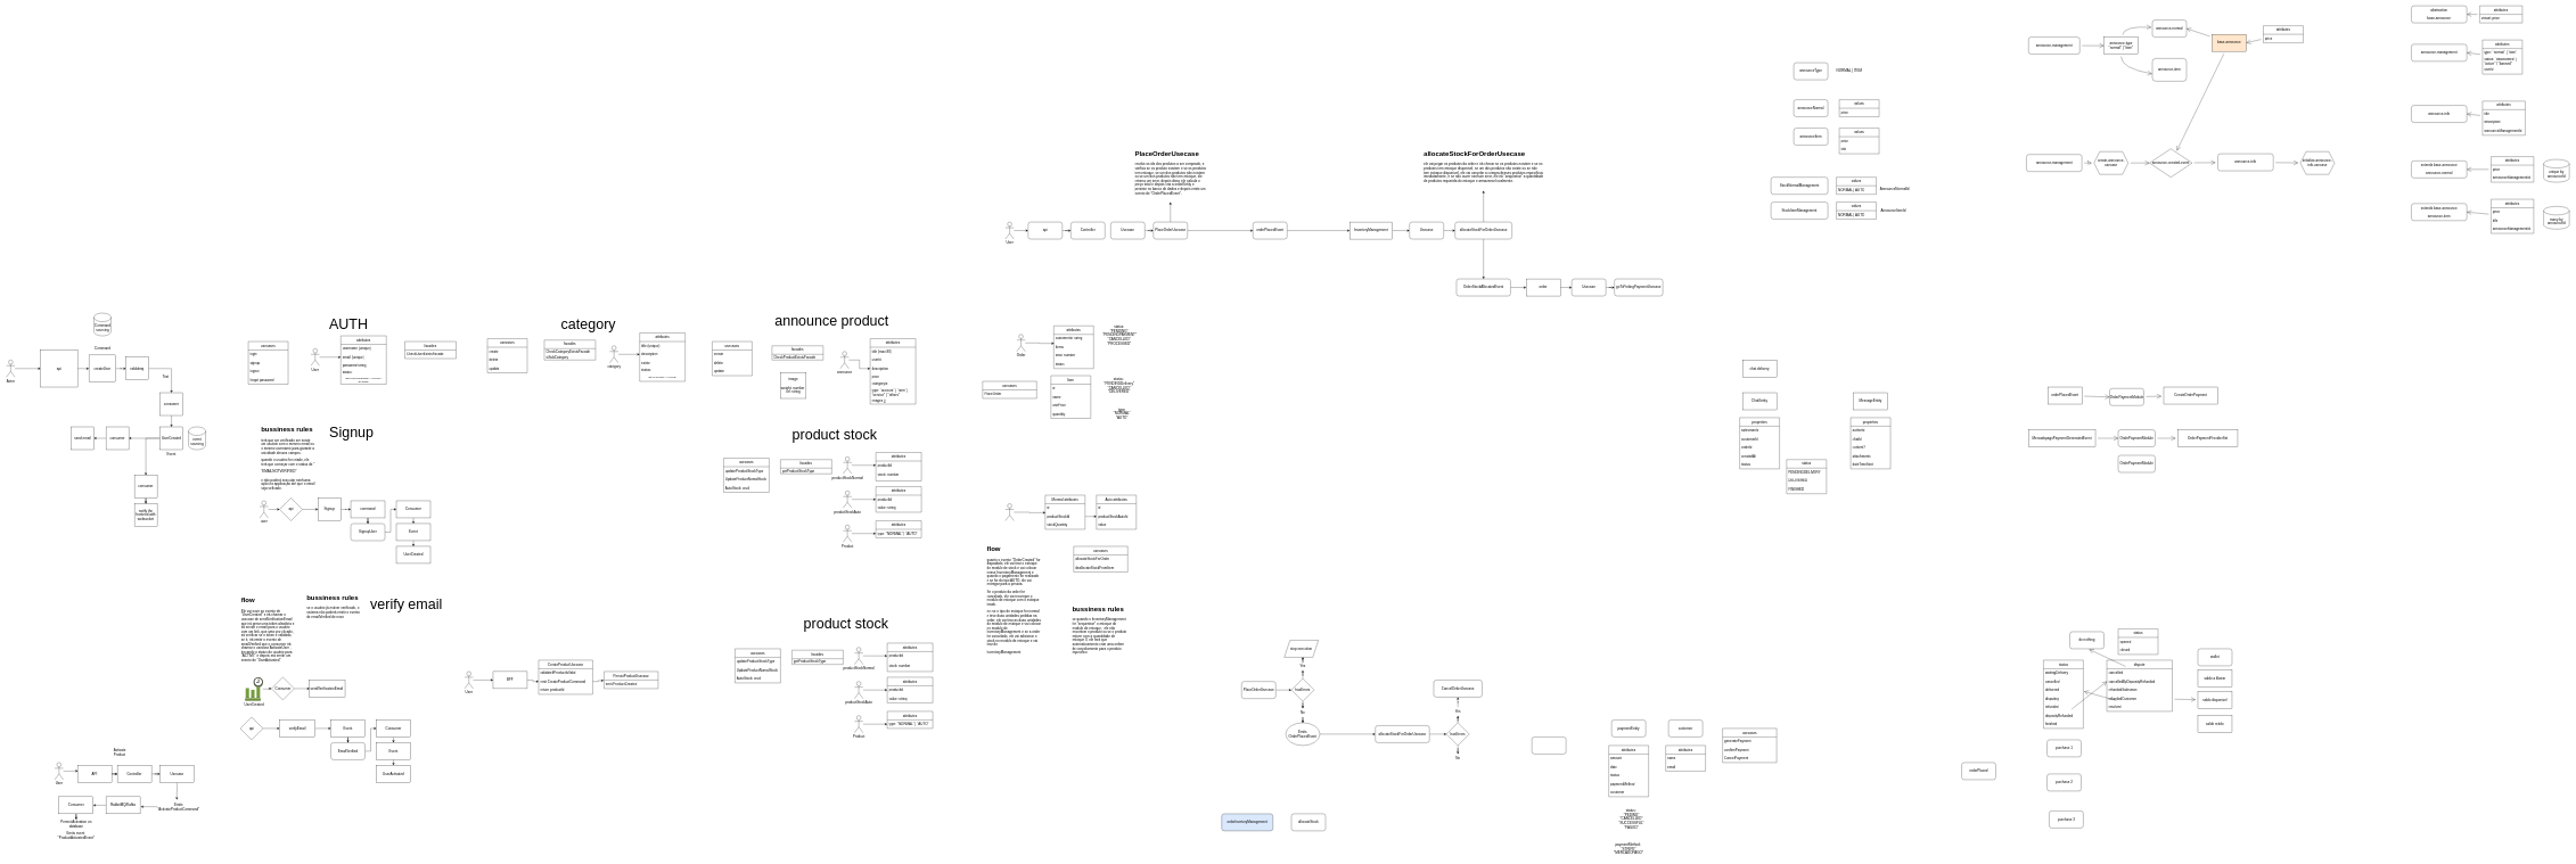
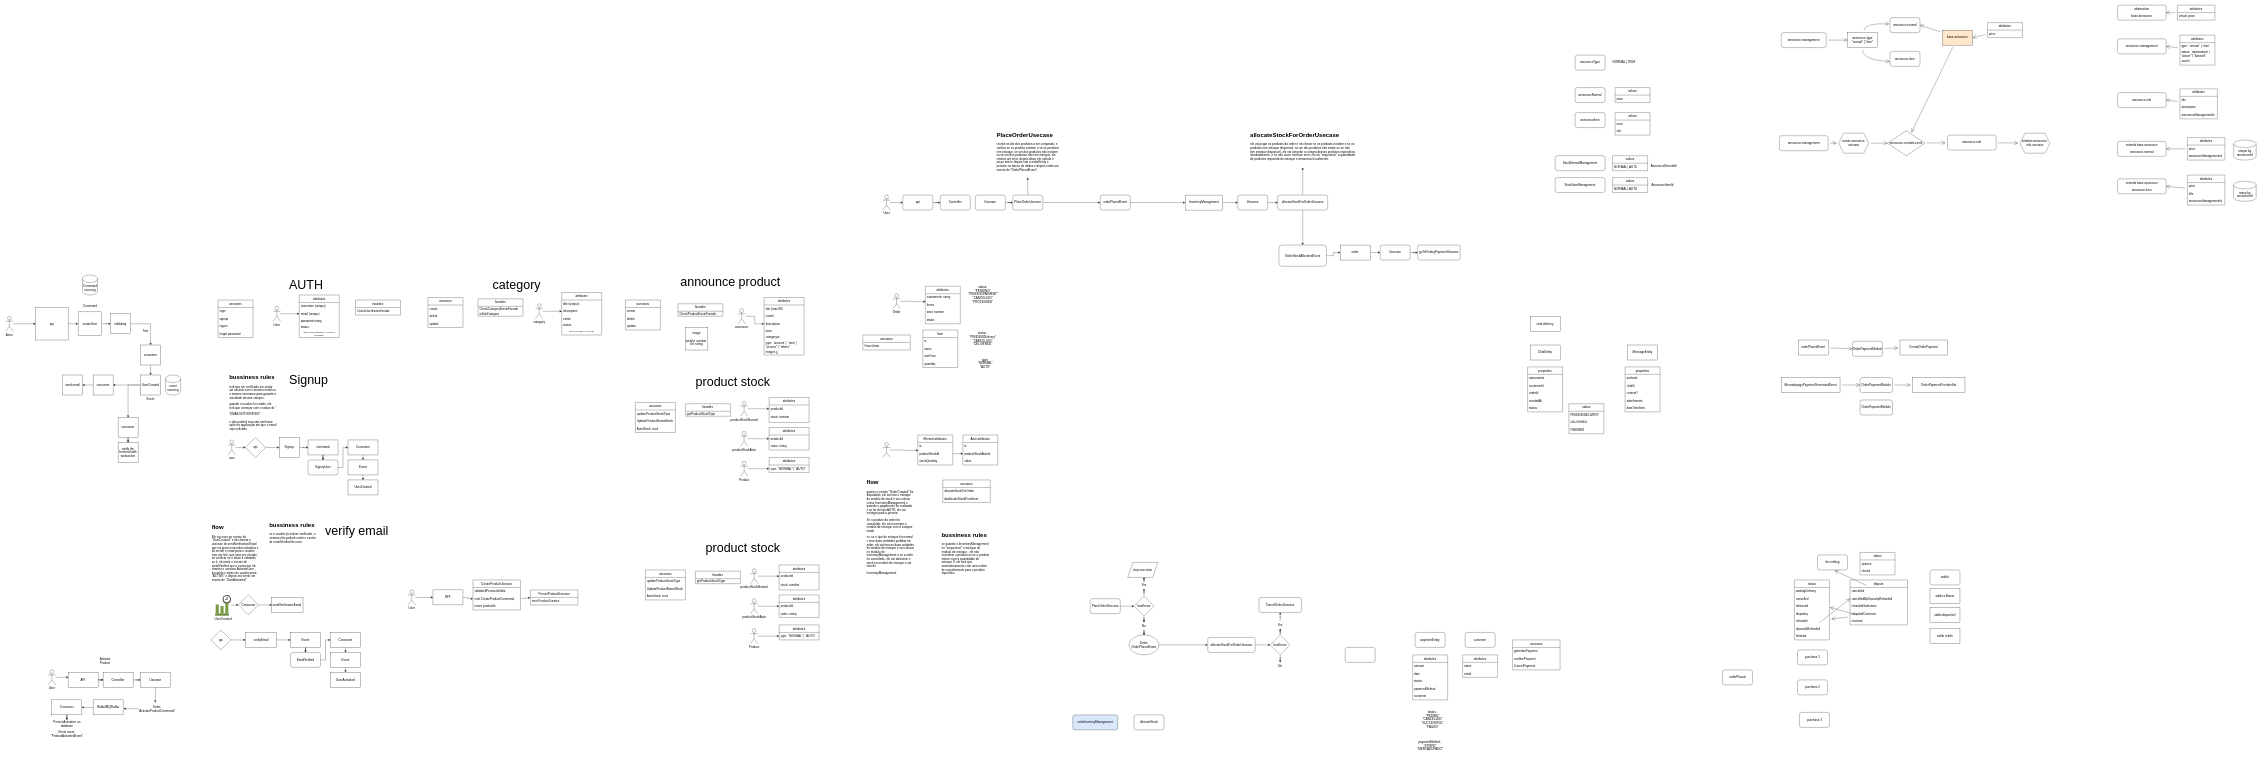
- <mxCell id="325" value="announce-item" style="rounded=1;whiteSpace=wrap;html=1;" parent="1" vertex="1"><mxGeometry x="7560" y="205" width="120" height="80" as="geometry" /></mxCell>
+ <mxCell id="325" value="announce-item" style="rounded=1;whiteSpace=wrap;html=1;" parent="1" vertex="1"><mxGeometry x="7560" y="205" width="120" height="60" as="geometry" /></mxCell>
- <mxCell id="239" value="OrderStockAllocatedEvent" style="rounded=1;whiteSpace=wrap;html=1;" parent="1" vertex="1"><mxGeometry x="5115" y="980" width="190" height="60" as="geometry" /></mxCell>
+ <mxCell id="239" value="OrderStockAllocatedEvent" style="rounded=1;whiteSpace=wrap;html=1;" parent="1" vertex="1"><mxGeometry x="5115" y="980" width="190" height="85" as="geometry" /></mxCell>
- <mxCell id="410" style="edgeStyle=none;curved=1;rounded=0;orthogonalLoop=1;jettySize=auto;html=1;endArrow=open;startSize=14;endSize=14;sourcePerimeterSpacing=8;targetPerimeterSpacing=8;" parent="1" source="404" target="398" edge="1"><mxGeometry relative="1" as="geometry" /></mxCell>
+ <mxCell id="410" style="edgeStyle=none;curved=1;rounded=0;orthogonalLoop=1;jettySize=auto;html=1;endArrow=open;startSize=14;endSize=14;sourcePerimeterSpacing=8;targetPerimeterSpacing=8;" parent="1" source="404" target="393" edge="1"><mxGeometry relative="1" as="geometry" /></mxCell>
